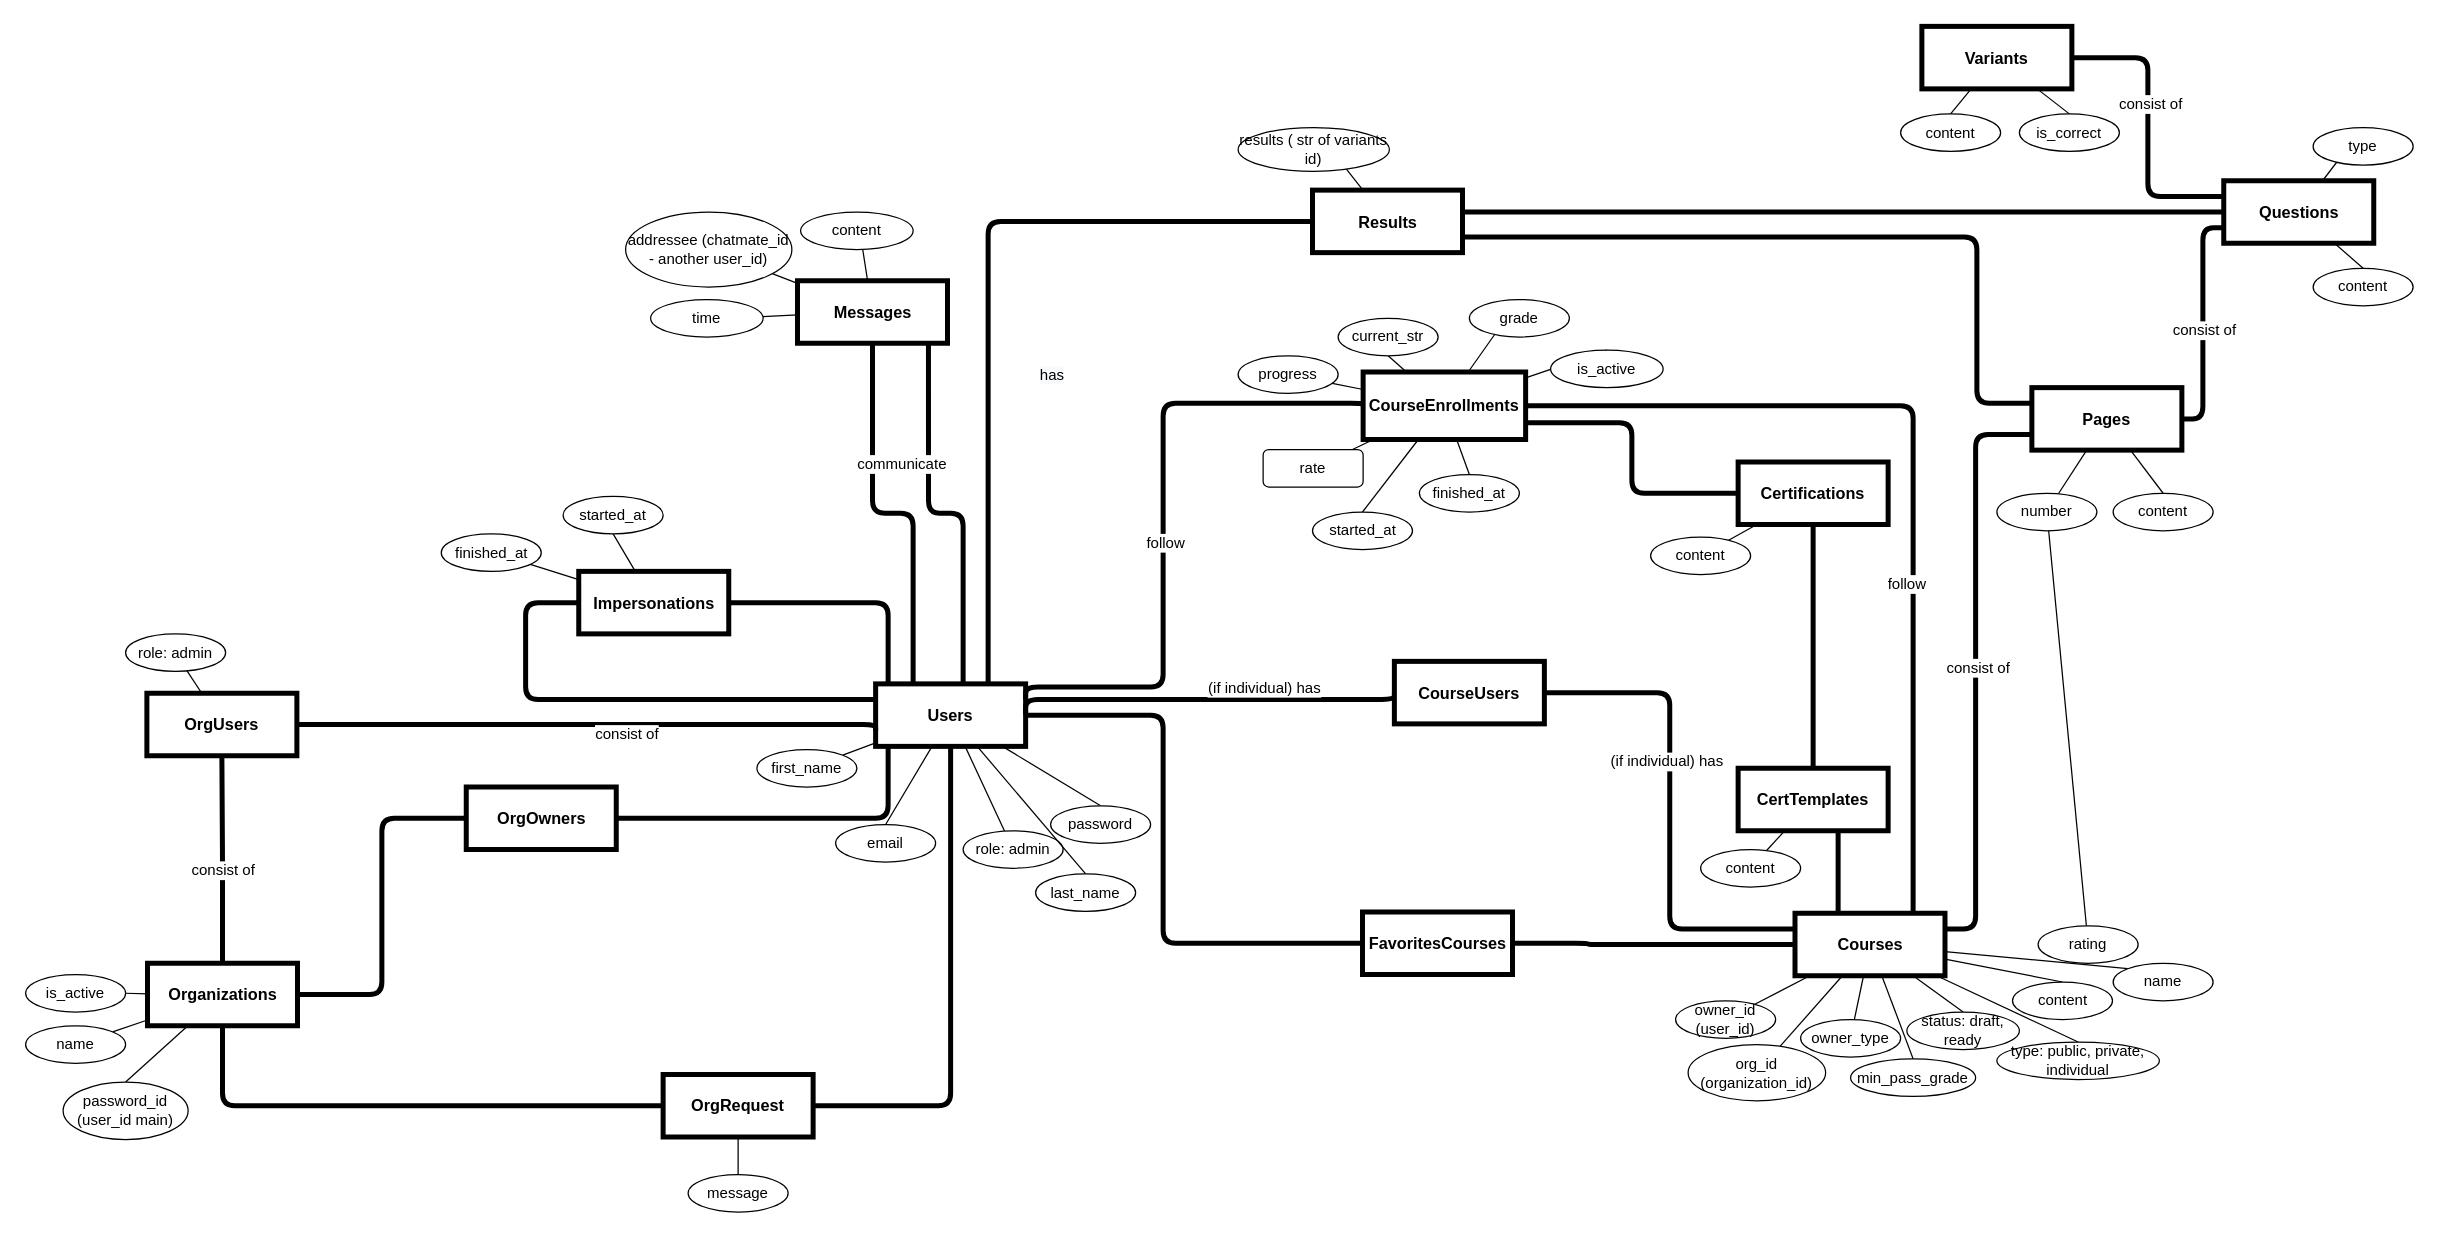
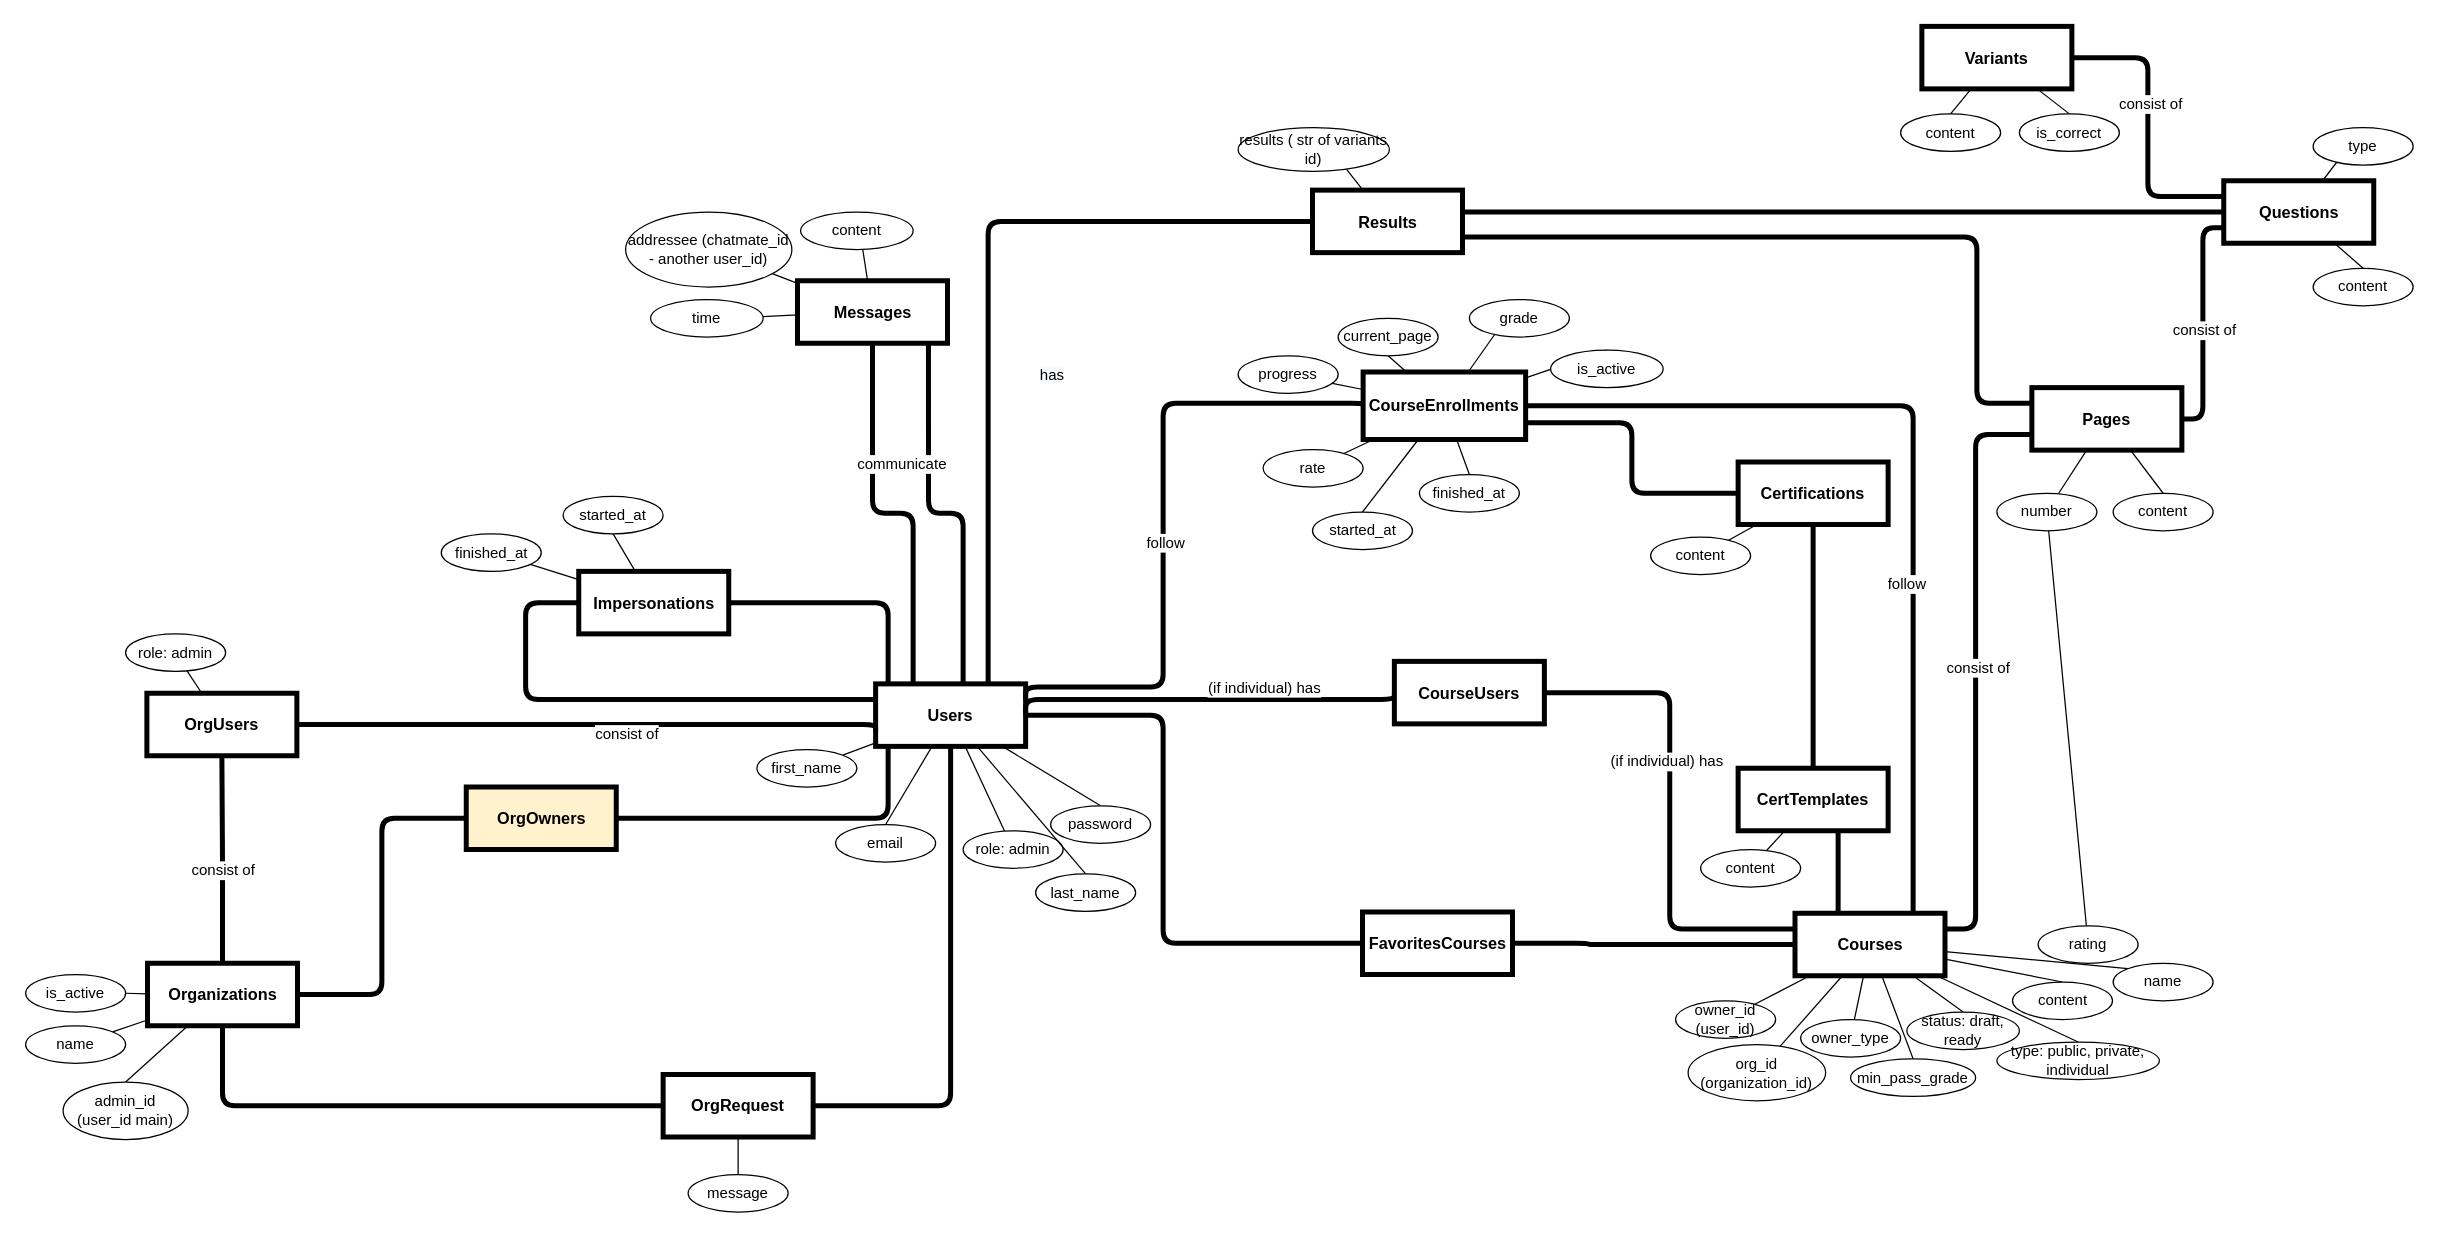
- <mxCell id="62" value="current_str" style="ellipse;whiteSpace=wrap;html=1;align=center;" vertex="1" parent="1"><mxGeometry x="1070" y="254" width="80" height="30" as="geometry" /></mxCell>
+ <mxCell id="62" value="current_page" style="ellipse;whiteSpace=wrap;html=1;align=center;" vertex="1" parent="1"><mxGeometry x="1070" y="254" width="80" height="30" as="geometry" /></mxCell>
- <mxCell id="58" value="rate" style="whiteSpace=wrap;html=1;align=center;rounded=1;" vertex="1" parent="1"><mxGeometry x="1010" y="359" width="80" height="30" as="geometry" /></mxCell>
+ <mxCell id="58" value="rate" style="ellipse;whiteSpace=wrap;html=1;align=center;" vertex="1" parent="1"><mxGeometry x="1010" y="359" width="80" height="30" as="geometry" /></mxCell>
- <mxCell id="107" value="OrgOwners" style="whiteSpace=wrap;html=1;align=center;aspect=fixed;strokeWidth=4;fontStyle=1;spacing=5;fontSize=13;" vertex="1" parent="1"><mxGeometry x="372.5" y="629" width="120" height="50" as="geometry" /></mxCell>
+ <mxCell id="107" value="OrgOwners" style="whiteSpace=wrap;html=1;align=center;aspect=fixed;strokeWidth=4;fontStyle=1;spacing=5;fontSize=13;fillColor=#fff2cc;" vertex="1" parent="1"><mxGeometry x="372.5" y="629" width="120" height="50" as="geometry" /></mxCell>
- <mxCell id="109" value="password_id &lt;br&gt;(user_id main)" style="ellipse;whiteSpace=wrap;html=1;align=center;" vertex="1" parent="1"><mxGeometry x="50" y="865" width="100" height="46" as="geometry" /></mxCell>
+ <mxCell id="109" value="admin_id &lt;br&gt;(user_id main)" style="ellipse;whiteSpace=wrap;html=1;align=center;" vertex="1" parent="1"><mxGeometry x="50" y="865" width="100" height="46" as="geometry" /></mxCell>
